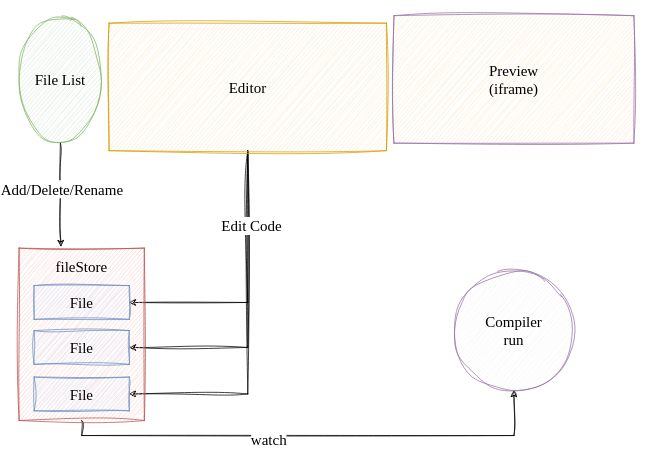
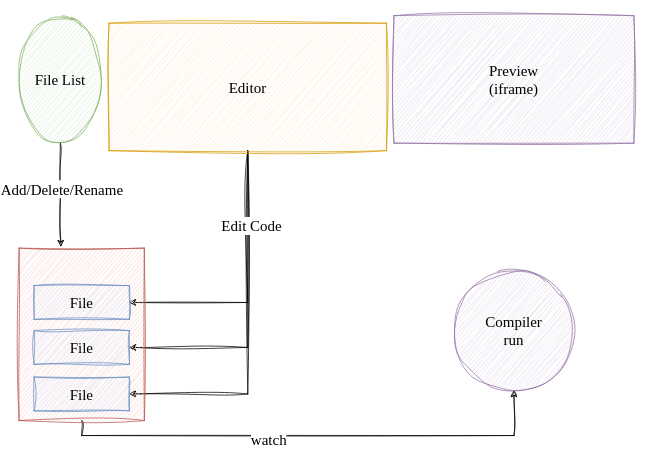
- <mxCell id="18" value="&lt;font face=&quot;Comic Sans MS&quot;&gt;Preview&lt;br&gt;(iframe)&lt;br&gt;&lt;/font&gt;" style="rounded=0;whiteSpace=wrap;html=1;sketch=1;hachureGap=4;jiggle=2;curveFitting=1;fontFamily=Architects Daughter;fontSource=https%3A%2F%2Ffonts.googleapis.com%2Fcss%3Ffamily%3DArchitects%2BDaughter;fontSize=20;fillColor=#ffe6cc;strokeColor=#9673a6;" vertex="1" parent="1"><mxGeometry x="520" y="20" width="320" height="170" as="geometry" /></mxCell>
+ <mxCell id="18" value="&lt;font face=&quot;Comic Sans MS&quot;&gt;Preview&lt;br&gt;(iframe)&lt;br&gt;&lt;/font&gt;" style="rounded=0;whiteSpace=wrap;html=1;sketch=1;hachureGap=4;jiggle=2;curveFitting=1;fontFamily=Architects Daughter;fontSource=https%3A%2F%2Ffonts.googleapis.com%2Fcss%3Ffamily%3DArchitects%2BDaughter;fontSize=20;fillColor=#e1d5e7;strokeColor=#9673a6;" vertex="1" parent="1"><mxGeometry x="520" y="20" width="320" height="170" as="geometry" /></mxCell>
- <mxCell id="13" value="&lt;font face=&quot;Comic Sans MS&quot;&gt;fileStore&lt;/font&gt;" style="text;html=1;strokeColor=none;fillColor=none;align=center;verticalAlign=middle;whiteSpace=wrap;rounded=0;fontSize=20;fontFamily=Architects Daughter;" vertex="1" parent="1"><mxGeometry x="50" y="340" width="107" height="30" as="geometry" /></mxCell>
- <mxCell id="17" value="&lt;font face=&quot;Comic Sans MS&quot;&gt;Compiler&lt;br&gt;run&lt;br&gt;&lt;/font&gt;" style="ellipse;whiteSpace=wrap;html=1;aspect=fixed;sketch=1;hachureGap=4;jiggle=2;curveFitting=1;fontFamily=Architects Daughter;fontSource=https%3A%2F%2Ffonts.googleapis.com%2Fcss%3Ffamily%3DArchitects%2BDaughter;fontSize=20;fillColor=#f5f5f5;strokeColor=#9673a6;" vertex="1" parent="1"><mxGeometry x="600" y="360" width="160" height="160" as="geometry" /></mxCell>
+ <mxCell id="17" value="&lt;font face=&quot;Comic Sans MS&quot;&gt;Compiler&lt;br&gt;run&lt;br&gt;&lt;/font&gt;" style="ellipse;whiteSpace=wrap;html=1;aspect=fixed;sketch=1;hachureGap=4;jiggle=2;curveFitting=1;fontFamily=Architects Daughter;fontSource=https%3A%2F%2Ffonts.googleapis.com%2Fcss%3Ffamily%3DArchitects%2BDaughter;fontSize=20;fillColor=#e1d5e7;strokeColor=#9673a6;" vertex="1" parent="1"><mxGeometry x="600" y="360" width="160" height="160" as="geometry" /></mxCell>
